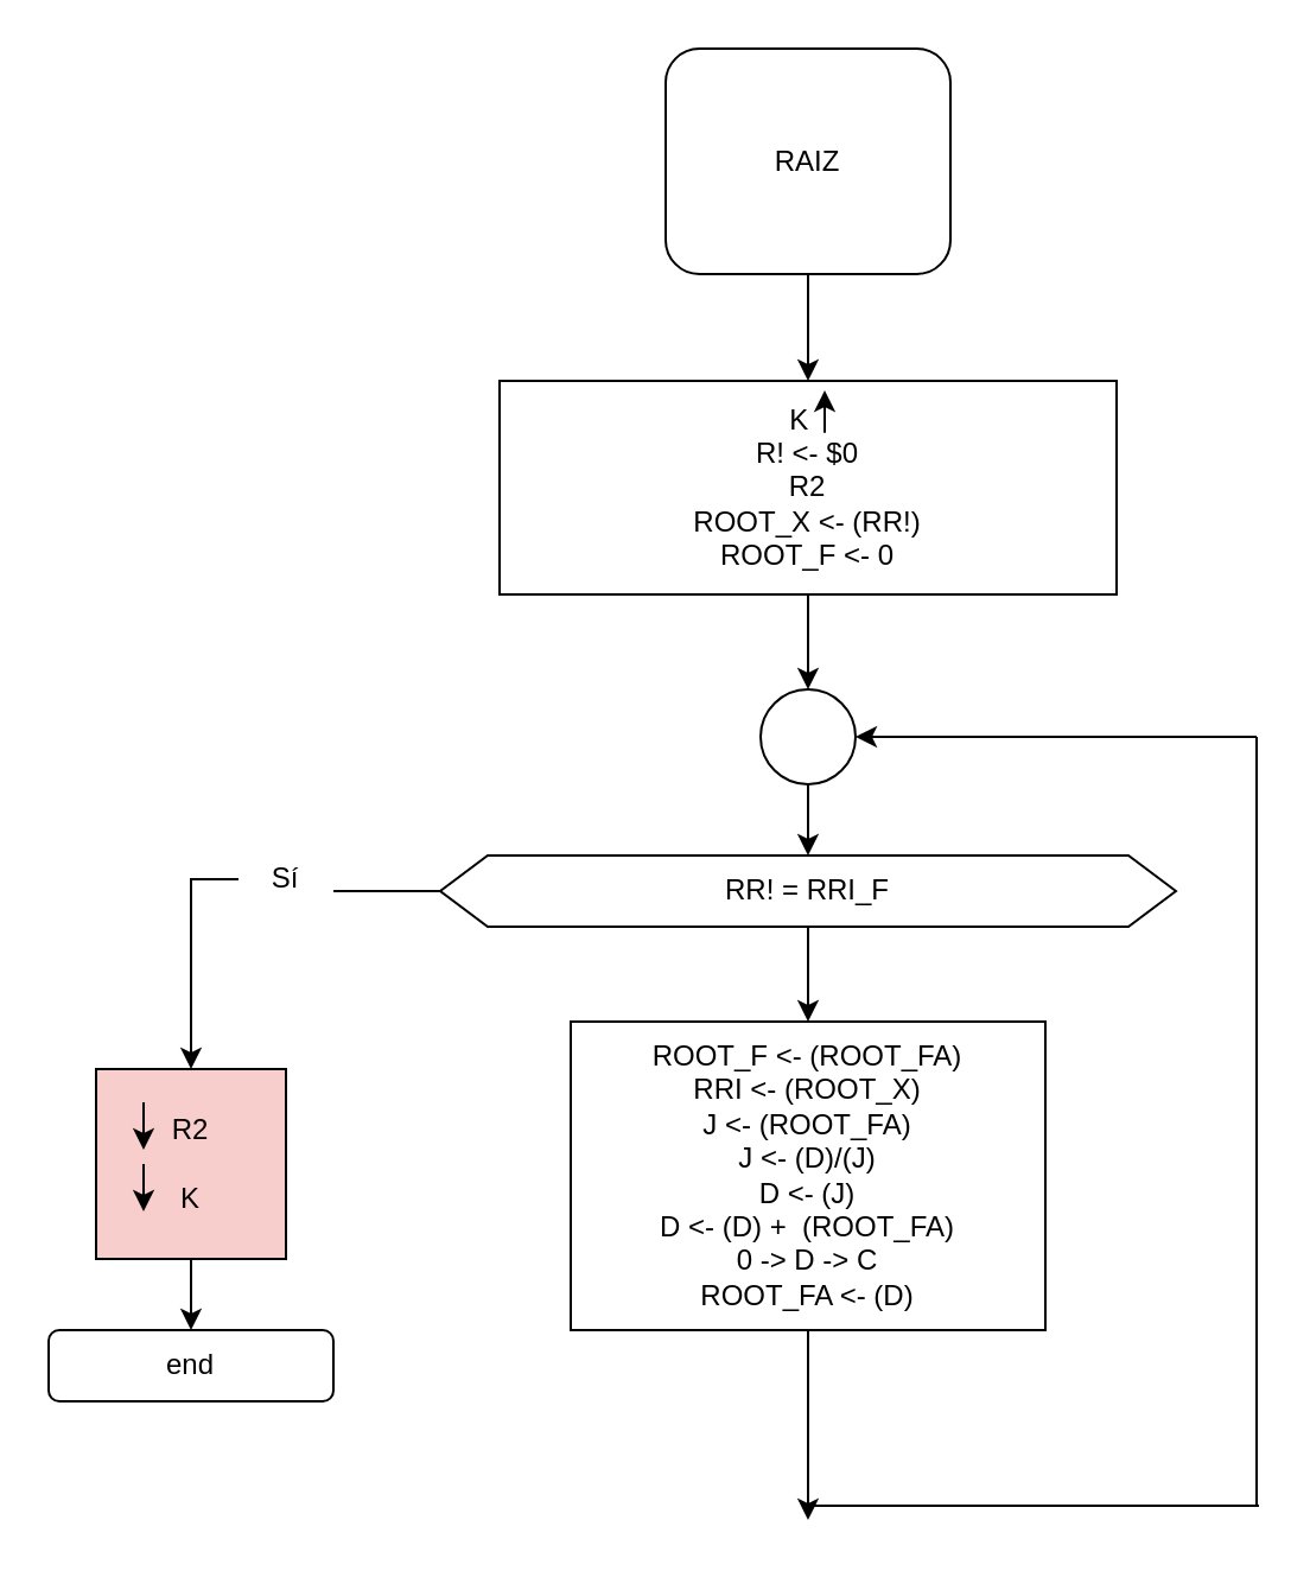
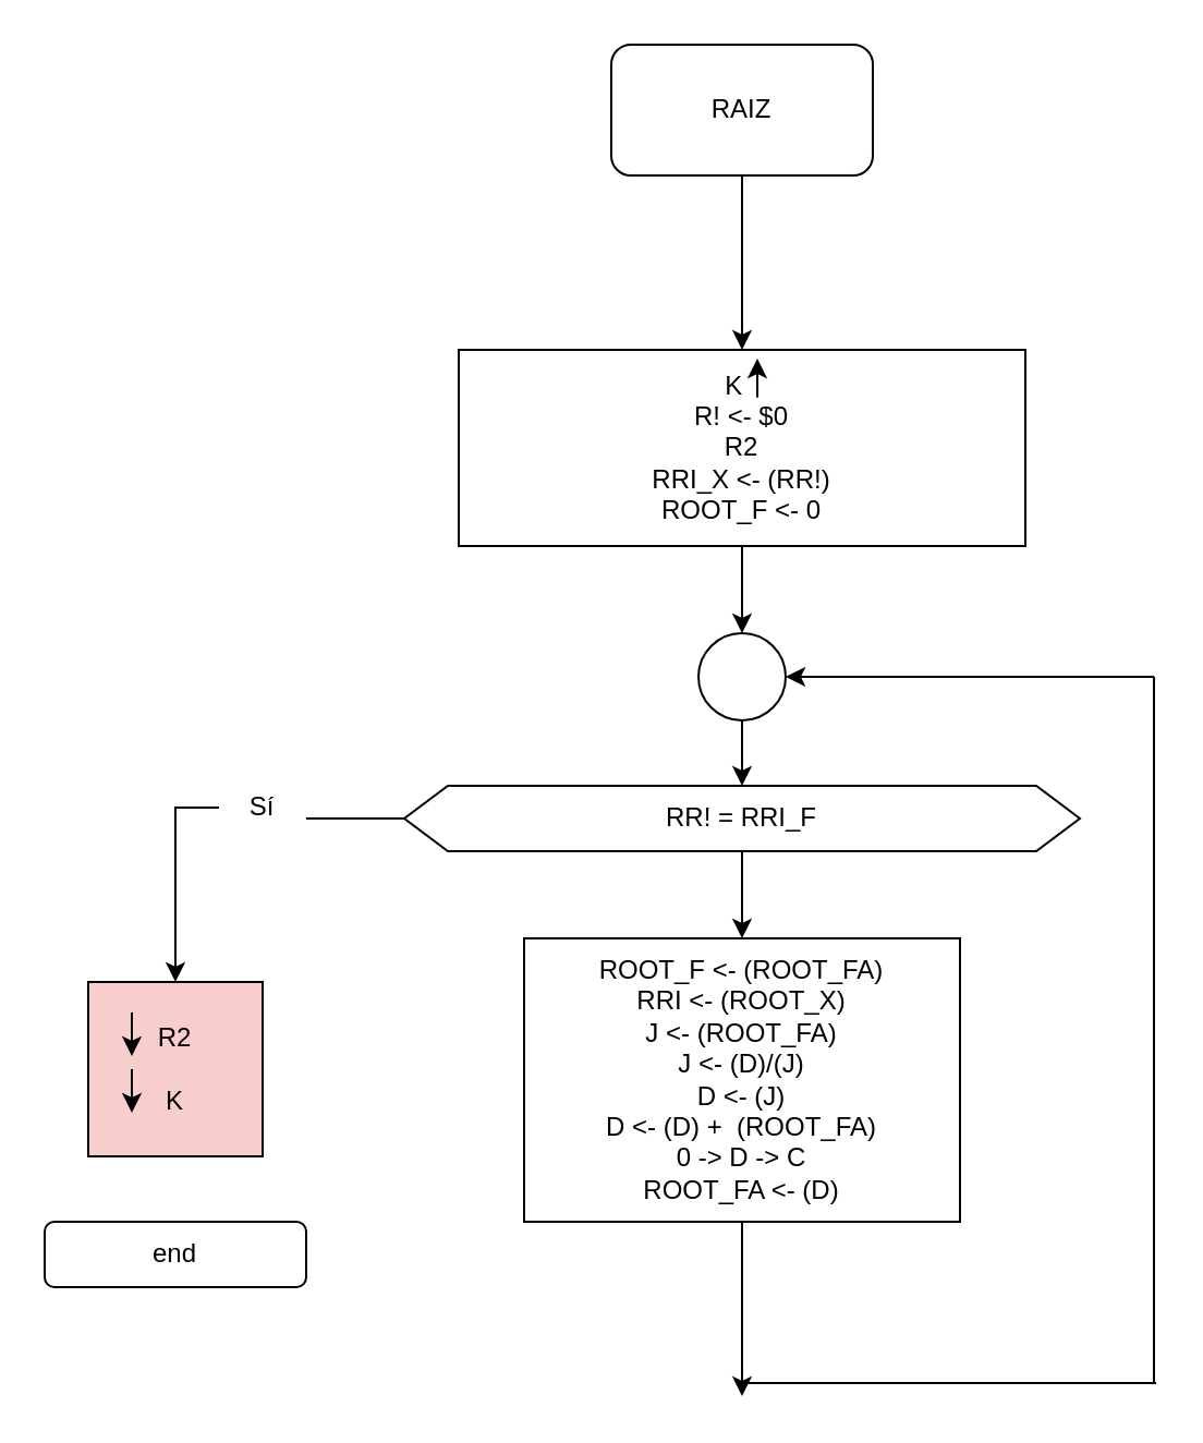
- <mxCell id="3" value="RAIZ" style="rounded=1;whiteSpace=wrap;html=1;" vertex="1" parent="1"><mxGeometry x="280" y="20" width="120" height="95" as="geometry" /></mxCell>
+ <mxCell id="3" value="RAIZ" style="rounded=1;whiteSpace=wrap;html=1;" vertex="1" parent="1"><mxGeometry x="280" y="20" width="120" height="60" as="geometry" /></mxCell>
- <mxCell id="4" value="K &amp;nbsp;&lt;br&gt;R! &amp;lt;- $0&lt;br&gt;R2&lt;br&gt;ROOT_X &amp;lt;- (RR!)&lt;br&gt;ROOT_F &amp;lt;- 0" style="rounded=0;whiteSpace=wrap;html=1;" vertex="1" parent="1"><mxGeometry x="210" y="160" width="260" height="90" as="geometry" /></mxCell>
+ <mxCell id="4" value="K &amp;nbsp;&lt;br&gt;R! &amp;lt;- $0&lt;br&gt;R2&lt;br&gt;RRI_X &amp;lt;- (RR!)&lt;br&gt;ROOT_F &amp;lt;- 0" style="rounded=0;whiteSpace=wrap;html=1;" vertex="1" parent="1"><mxGeometry x="210" y="160" width="260" height="90" as="geometry" /></mxCell>
- <mxCell id="16" style="edgeStyle=orthogonalEdgeStyle;rounded=0;orthogonalLoop=1;jettySize=auto;html=1;exitX=0.5;exitY=1;exitDx=0;exitDy=0;entryX=0.5;entryY=0;entryDx=0;entryDy=0;" edge="1" parent="1" source="17" target="18"><mxGeometry relative="1" as="geometry" /></mxCell>
